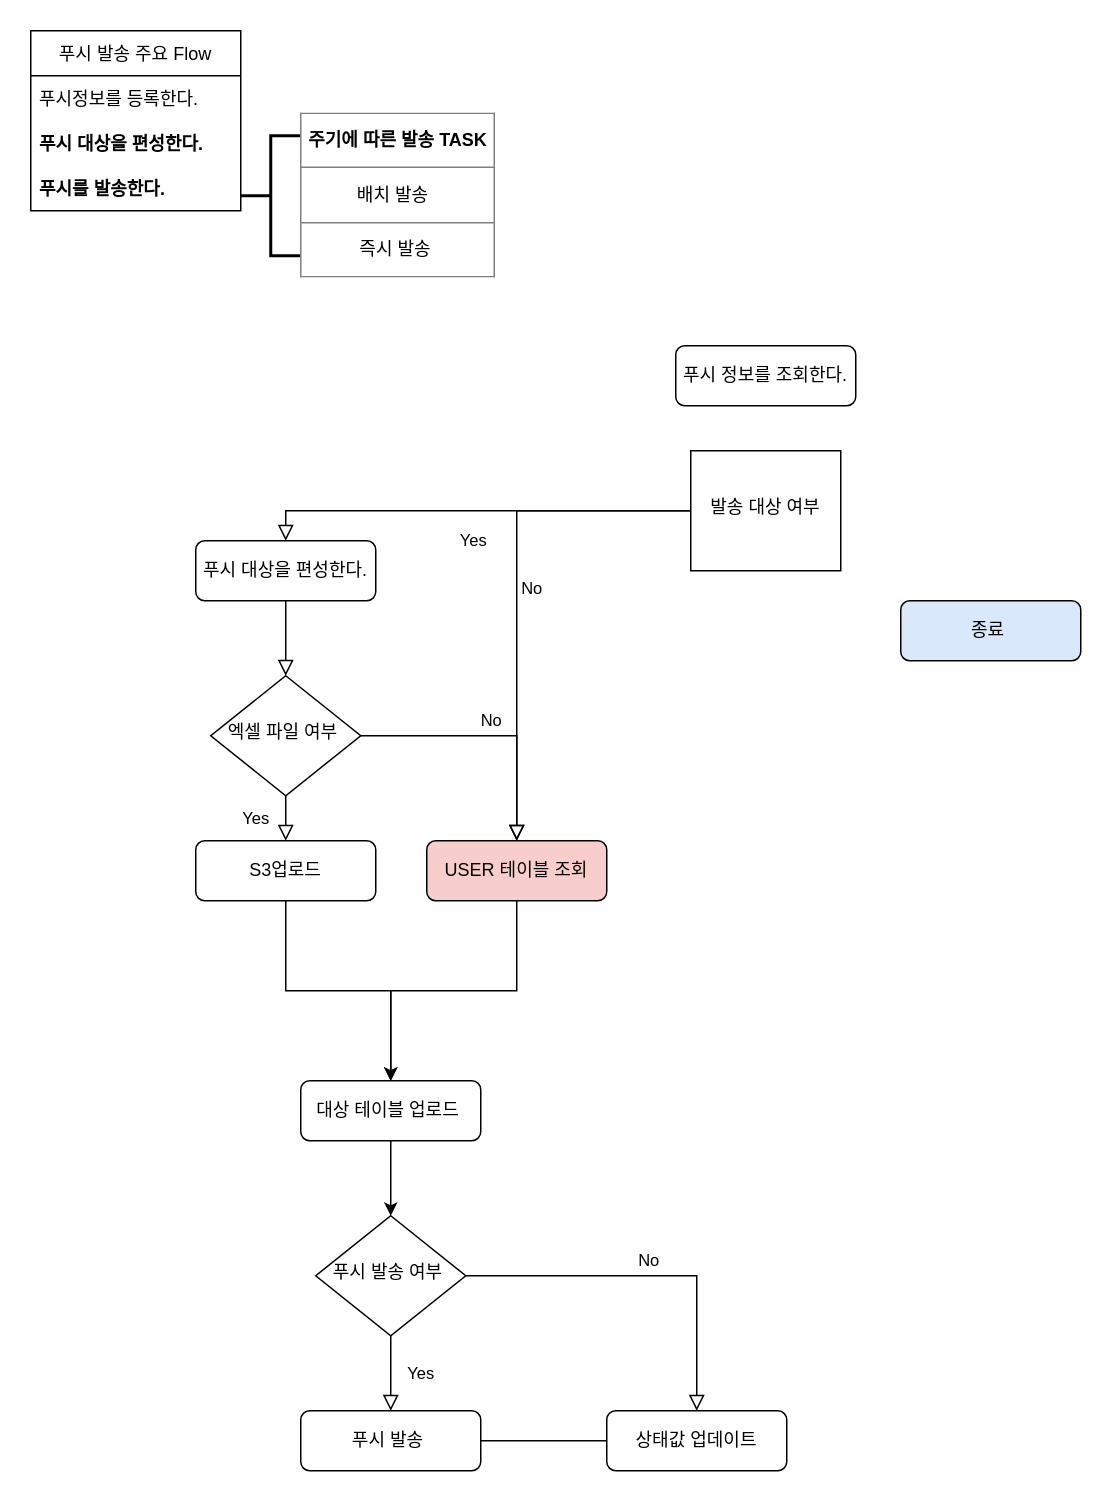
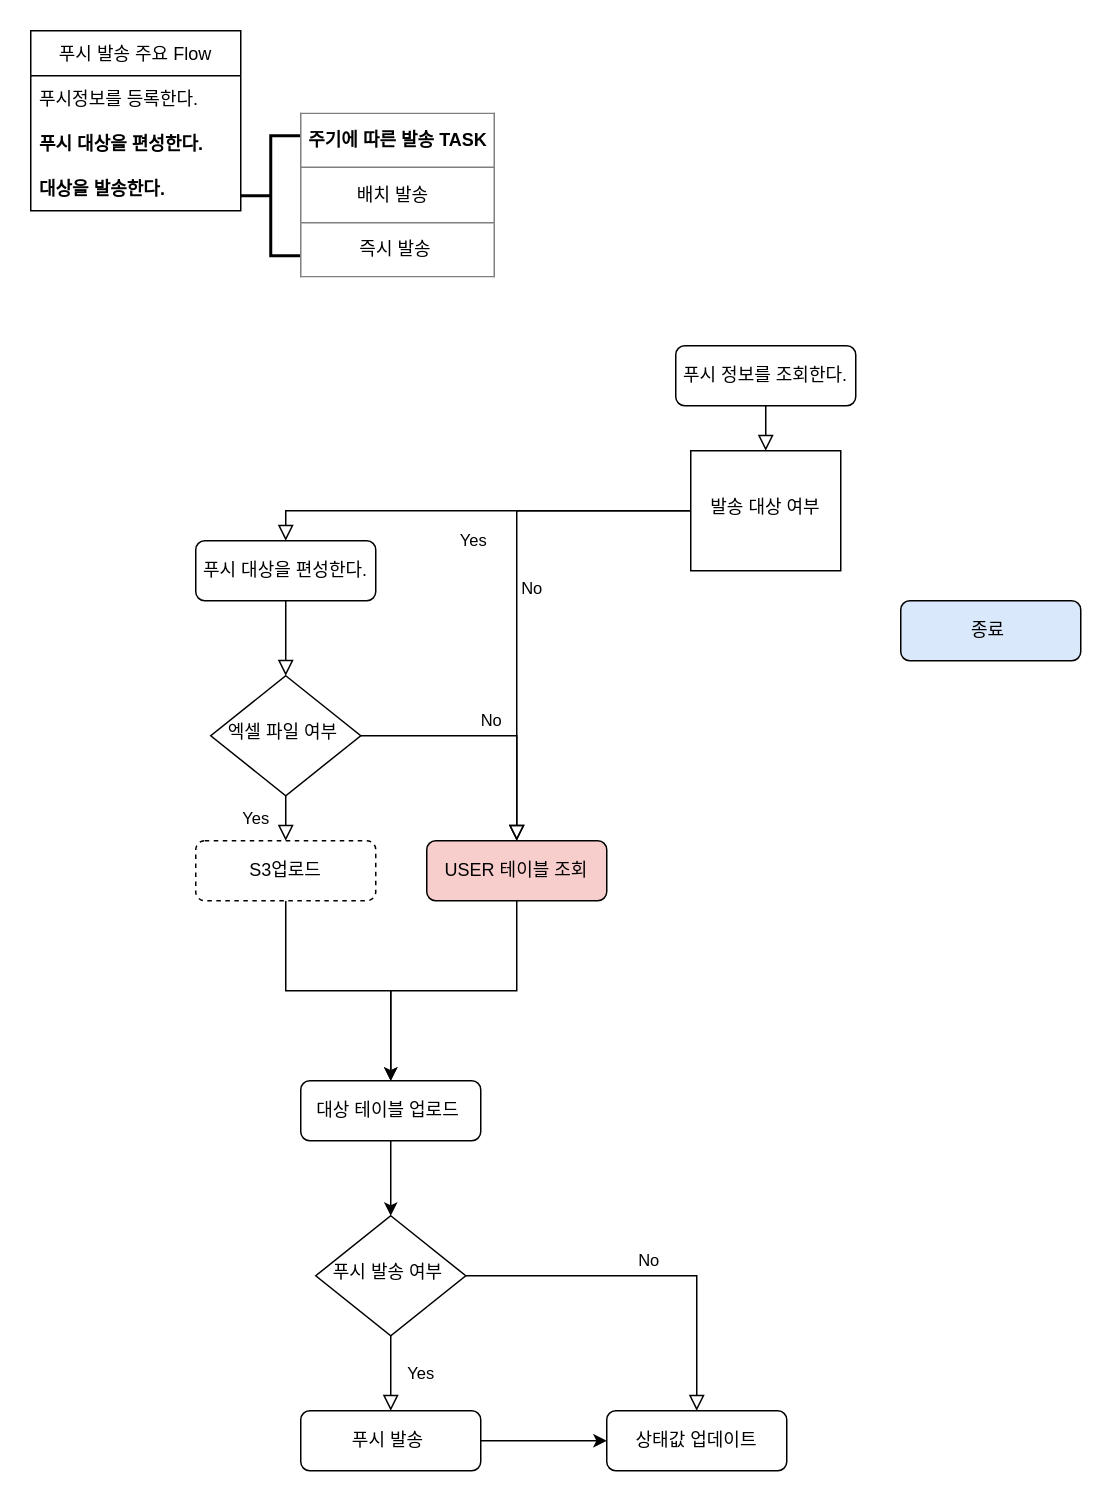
- <mxCell id="12" value="푸시를 발송한다." style="text;strokeColor=none;fillColor=none;align=left;verticalAlign=middle;spacingLeft=4;spacingRight=4;overflow=hidden;points=[[0,0.5],[1,0.5]];portConstraint=eastwest;rotatable=0;fontStyle=1" vertex="1" parent="9"><mxGeometry y="90" width="140" height="30" as="geometry" /></mxCell>
+ <mxCell id="12" value="대상을 발송한다." style="text;strokeColor=none;fillColor=none;align=left;verticalAlign=middle;spacingLeft=4;spacingRight=4;overflow=hidden;points=[[0,0.5],[1,0.5]];portConstraint=eastwest;rotatable=0;fontStyle=1" vertex="1" parent="9"><mxGeometry y="90" width="140" height="30" as="geometry" /></mxCell>
+ <mxCell id="23" value="" style="rounded=0;html=1;jettySize=auto;orthogonalLoop=1;fontSize=11;endArrow=block;endFill=0;endSize=8;strokeWidth=1;shadow=0;labelBackgroundColor=none;edgeStyle=orthogonalEdgeStyle;" edge="1" parent="1" source="24" target="27"><mxGeometry relative="1" as="geometry" /></mxCell>
- <mxCell id="14" value="S3업로드" style="rounded=1;whiteSpace=wrap;html=1;fontSize=12;glass=0;strokeWidth=1;shadow=0;" vertex="1" parent="1"><mxGeometry x="130" y="560" width="120" height="40" as="geometry" /></mxCell>
+ <mxCell id="14" value="S3업로드" style="rounded=1;whiteSpace=wrap;html=1;fontSize=12;glass=0;strokeWidth=1;shadow=0;dashed=1;" vertex="1" parent="1"><mxGeometry x="130" y="560" width="120" height="40" as="geometry" /></mxCell>
- <mxCell id="21" style="edgeStyle=orthogonalEdgeStyle;rounded=0;orthogonalLoop=1;jettySize=auto;html=1;entryX=0;entryY=0.5;entryDx=0;entryDy=0;endArrow=none;" edge="1" parent="1" source="22" target="20"><mxGeometry relative="1" as="geometry" /></mxCell>
+ <mxCell id="21" style="edgeStyle=orthogonalEdgeStyle;rounded=0;orthogonalLoop=1;jettySize=auto;html=1;entryX=0;entryY=0.5;entryDx=0;entryDy=0;" edge="1" parent="1" source="22" target="20"><mxGeometry relative="1" as="geometry" /></mxCell>
